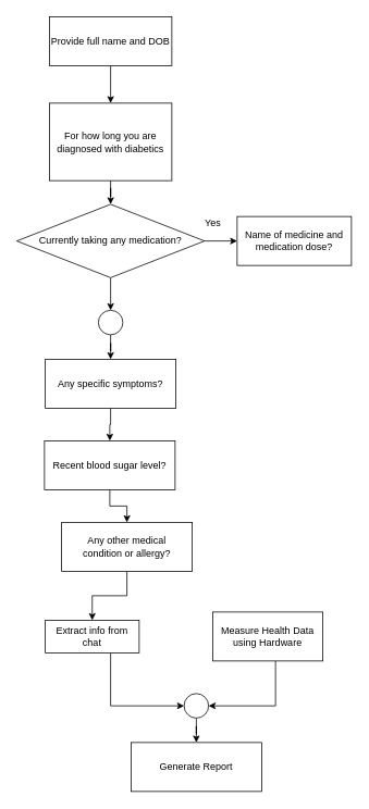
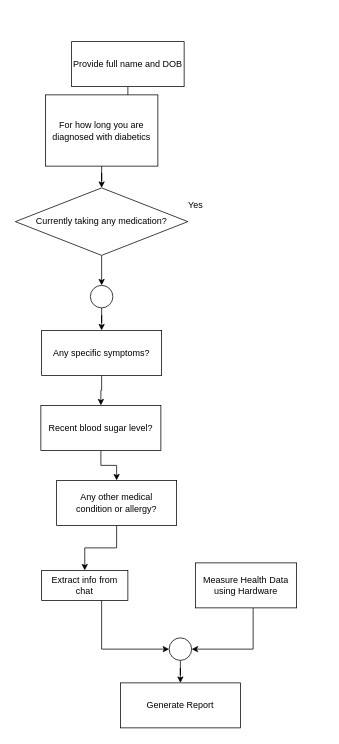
- <mxCell id="3" value="Provide full name and DOB" style="rounded=0;whiteSpace=wrap;html=1;" vertex="1" parent="1"><mxGeometry x="60" y="20" width="150" height="60" as="geometry" /></mxCell>
+ <mxCell id="3" value="Provide full name and DOB" style="rounded=0;whiteSpace=wrap;html=1;" vertex="1" parent="1"><mxGeometry x="95" y="55" width="150" height="60" as="geometry" /></mxCell>
- <mxCell id="6" value="" style="edgeStyle=orthogonalEdgeStyle;rounded=0;orthogonalLoop=1;jettySize=auto;html=1;" edge="1" parent="1" source="8" target="11"><mxGeometry relative="1" as="geometry" /></mxCell>
- <mxCell id="11" value="Name of medicine and medication dose?" style="rounded=0;whiteSpace=wrap;html=1;" vertex="1" parent="1"><mxGeometry x="290" y="265" width="140" height="60" as="geometry" /></mxCell>
